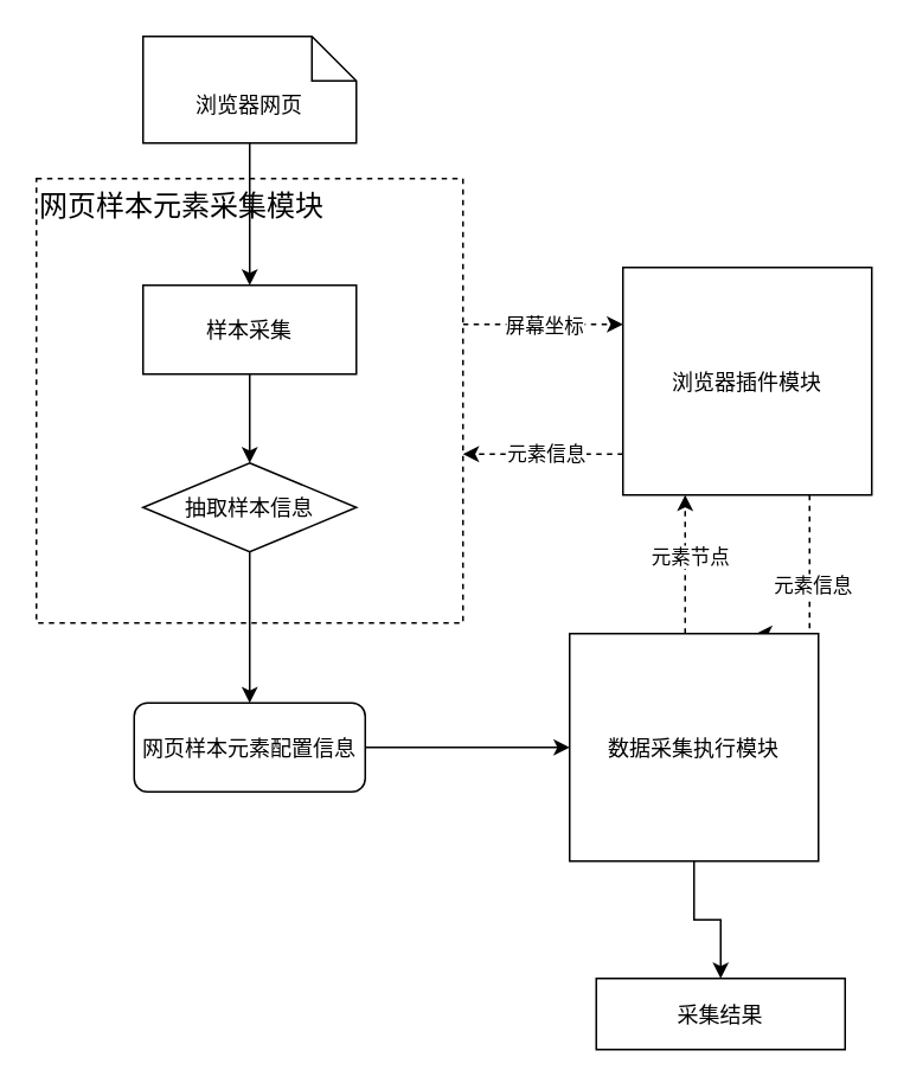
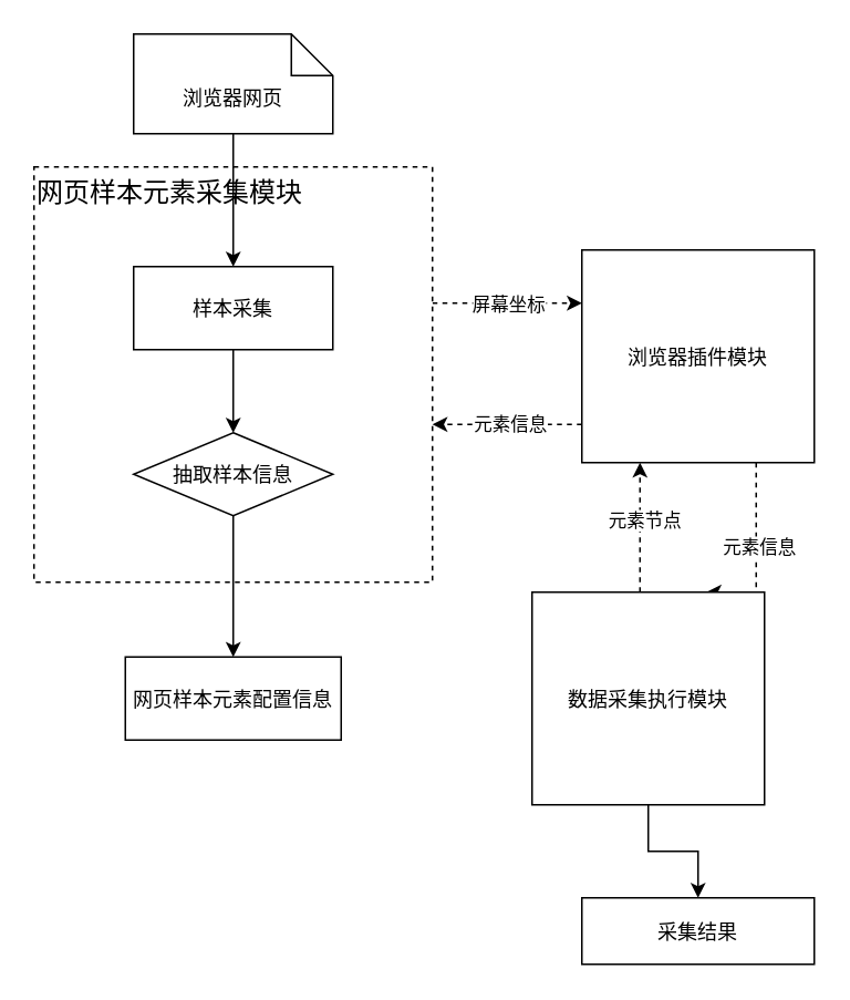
- <mxCell id="18" value="网页样本元素配置信息" style="fontStyle=0;fontSize=12;rounded=1;" vertex="1" parent="1"><mxGeometry x="75" y="395" width="130" height="50" as="geometry" /></mxCell>
+ <mxCell id="18" value="网页样本元素配置信息" style="fontStyle=0;fontSize=12;" vertex="1" parent="1"><mxGeometry x="75" y="395" width="130" height="50" as="geometry" /></mxCell>
- <mxCell id="17" style="edgeStyle=orthogonalEdgeStyle;rounded=0;orthogonalLoop=1;jettySize=auto;html=1;" edge="1" parent="1" source="18" target="22"><mxGeometry relative="1" as="geometry" /></mxCell>
- <mxCell id="23" value="采集结果" style="fontStyle=0;fontSize=12;" vertex="1" parent="1"><mxGeometry x="335" y="550" width="140" height="40" as="geometry" /></mxCell>
+ <mxCell id="23" value="采集结果" style="fontStyle=0;fontSize=12;" vertex="1" parent="1"><mxGeometry x="350" y="540" width="140" height="40" as="geometry" /></mxCell>
